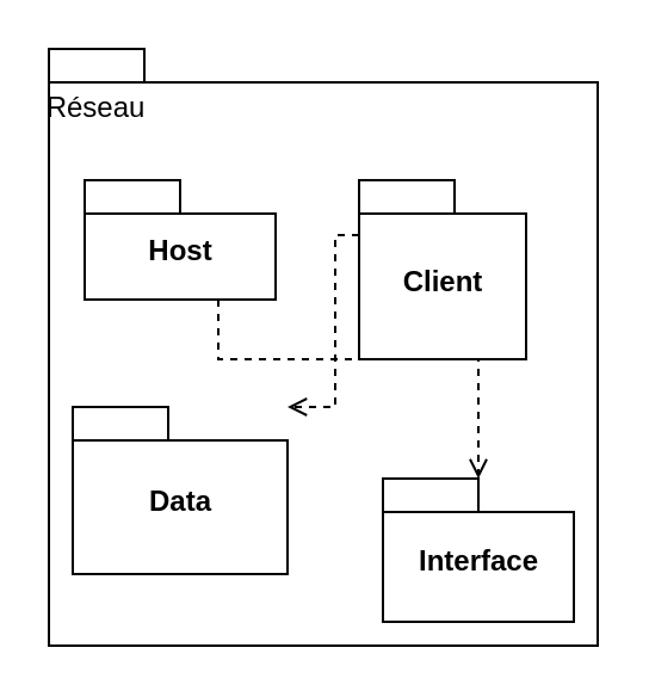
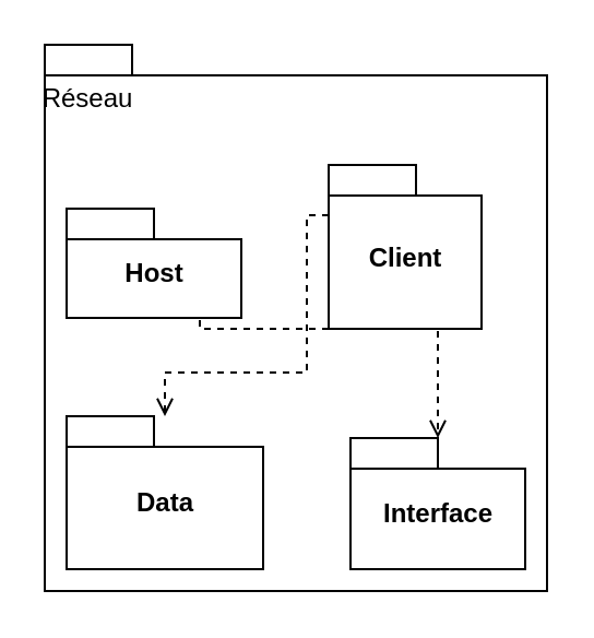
- <mxCell id="3" value="&lt;div align=&quot;center&quot;&gt;Host&lt;/div&gt;" style="shape=folder;fontStyle=1;spacingTop=10;tabWidth=40;tabHeight=14;tabPosition=left;html=1;align=center;" vertex="1" parent="1"><mxGeometry x="35" y="75" width="80" height="50" as="geometry" /></mxCell>
+ <mxCell id="3" value="&lt;div align=&quot;center&quot;&gt;Host&lt;/div&gt;" style="shape=folder;fontStyle=1;spacingTop=10;tabWidth=40;tabHeight=14;tabPosition=left;html=1;align=center;" vertex="1" parent="1"><mxGeometry x="30" y="95" width="80" height="50" as="geometry" /></mxCell>
- <mxCell id="6" value="&lt;div align=&quot;center&quot;&gt;Data&lt;/div&gt;" style="shape=folder;fontStyle=1;spacingTop=10;tabWidth=40;tabHeight=14;tabPosition=left;html=1;align=center;" vertex="1" parent="1"><mxGeometry x="30" y="170" width="90" height="70" as="geometry" /></mxCell>
+ <mxCell id="6" value="&lt;div align=&quot;center&quot;&gt;Data&lt;/div&gt;" style="shape=folder;fontStyle=1;spacingTop=10;tabWidth=40;tabHeight=14;tabPosition=left;html=1;align=center;" vertex="1" parent="1"><mxGeometry x="30" y="190" width="90" height="70" as="geometry" /></mxCell>
